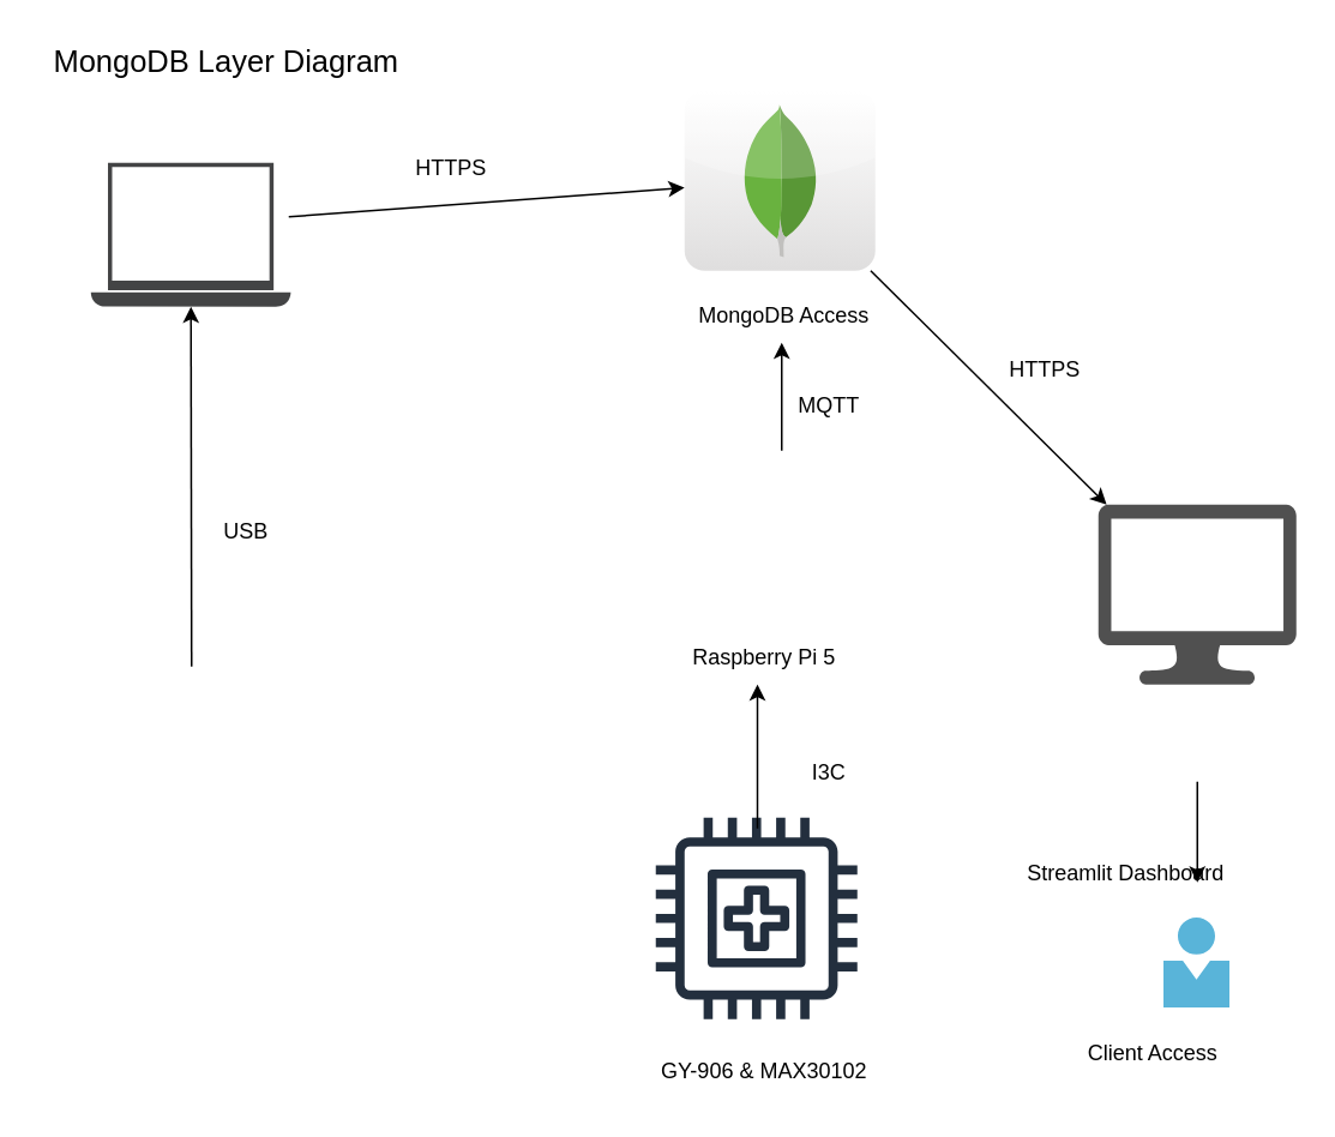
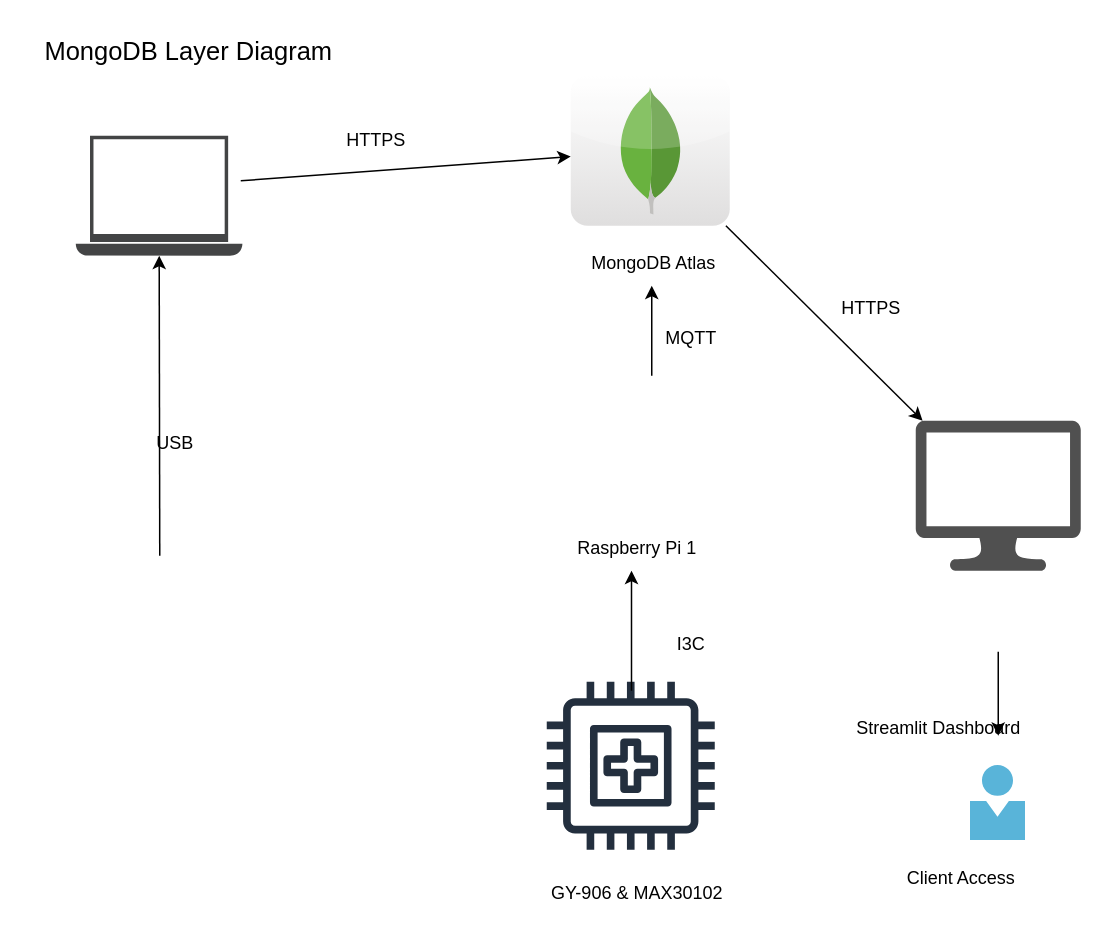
- <mxCell id="10" value="MongoDB Access" style="text;html=1;align=center;verticalAlign=middle;resizable=0;points=[];autosize=1;strokeColor=none;fillColor=none;" parent="1" vertex="1"><mxGeometry x="380" y="160" width="110" height="30" as="geometry" /></mxCell>
+ <mxCell id="10" value="MongoDB Atlas" style="text;html=1;align=center;verticalAlign=middle;resizable=0;points=[];autosize=1;strokeColor=none;fillColor=none;" parent="1" vertex="1"><mxGeometry x="380" y="160" width="110" height="30" as="geometry" /></mxCell>
- <mxCell id="6" value="USB" style="text;html=1;align=center;verticalAlign=middle;resizable=0;points=[];autosize=1;strokeColor=none;fillColor=none;" parent="1" vertex="1"><mxGeometry x="111.11" y="280" width="50" height="30" as="geometry" /></mxCell>
+ <mxCell id="6" value="USB" style="text;html=1;align=center;verticalAlign=middle;resizable=0;points=[];autosize=1;strokeColor=none;fillColor=none;" parent="1" vertex="1"><mxGeometry x="91.11" y="280" width="50" height="30" as="geometry" /></mxCell>
- <mxCell id="4" value="Raspberry Pi 5" style="text;html=1;align=center;verticalAlign=middle;resizable=0;points=[];autosize=1;strokeColor=none;fillColor=none;" parent="1" vertex="1"><mxGeometry x="374" y="350" width="100" height="30" as="geometry" /></mxCell>
+ <mxCell id="4" value="Raspberry Pi 1" style="text;html=1;align=center;verticalAlign=middle;resizable=0;points=[];autosize=1;strokeColor=none;fillColor=none;" parent="1" vertex="1"><mxGeometry x="374" y="350" width="100" height="30" as="geometry" /></mxCell>
